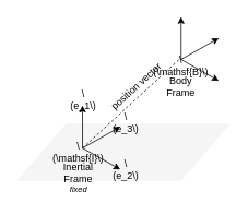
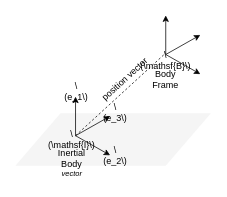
- <mxCell id="4" value="Inertial Frame" style="text;html=1;align=center;verticalAlign=middle;whiteSpace=wrap;rounded=0;" vertex="1" parent="1"><mxGeometry x="65" y="195" width="60" height="30" as="geometry" /></mxCell>
+ <mxCell id="4" value="Inertial Body" style="text;html=1;align=center;verticalAlign=middle;whiteSpace=wrap;rounded=0;" vertex="1" parent="1"><mxGeometry x="65" y="195" width="60" height="30" as="geometry" /></mxCell>
- <mxCell id="19" value="fixed" style="text;html=1;align=center;verticalAlign=middle;whiteSpace=wrap;rounded=0;fontStyle=2;fontSize=10;" vertex="1" parent="1"><mxGeometry x="67.5" y="220" width="55" height="20" as="geometry" /></mxCell>
+ <mxCell id="19" value="vector" style="text;html=1;align=center;verticalAlign=middle;whiteSpace=wrap;rounded=0;fontStyle=2;fontSize=10;" vertex="1" parent="1"><mxGeometry x="67.5" y="220" width="55" height="20" as="geometry" /></mxCell>
